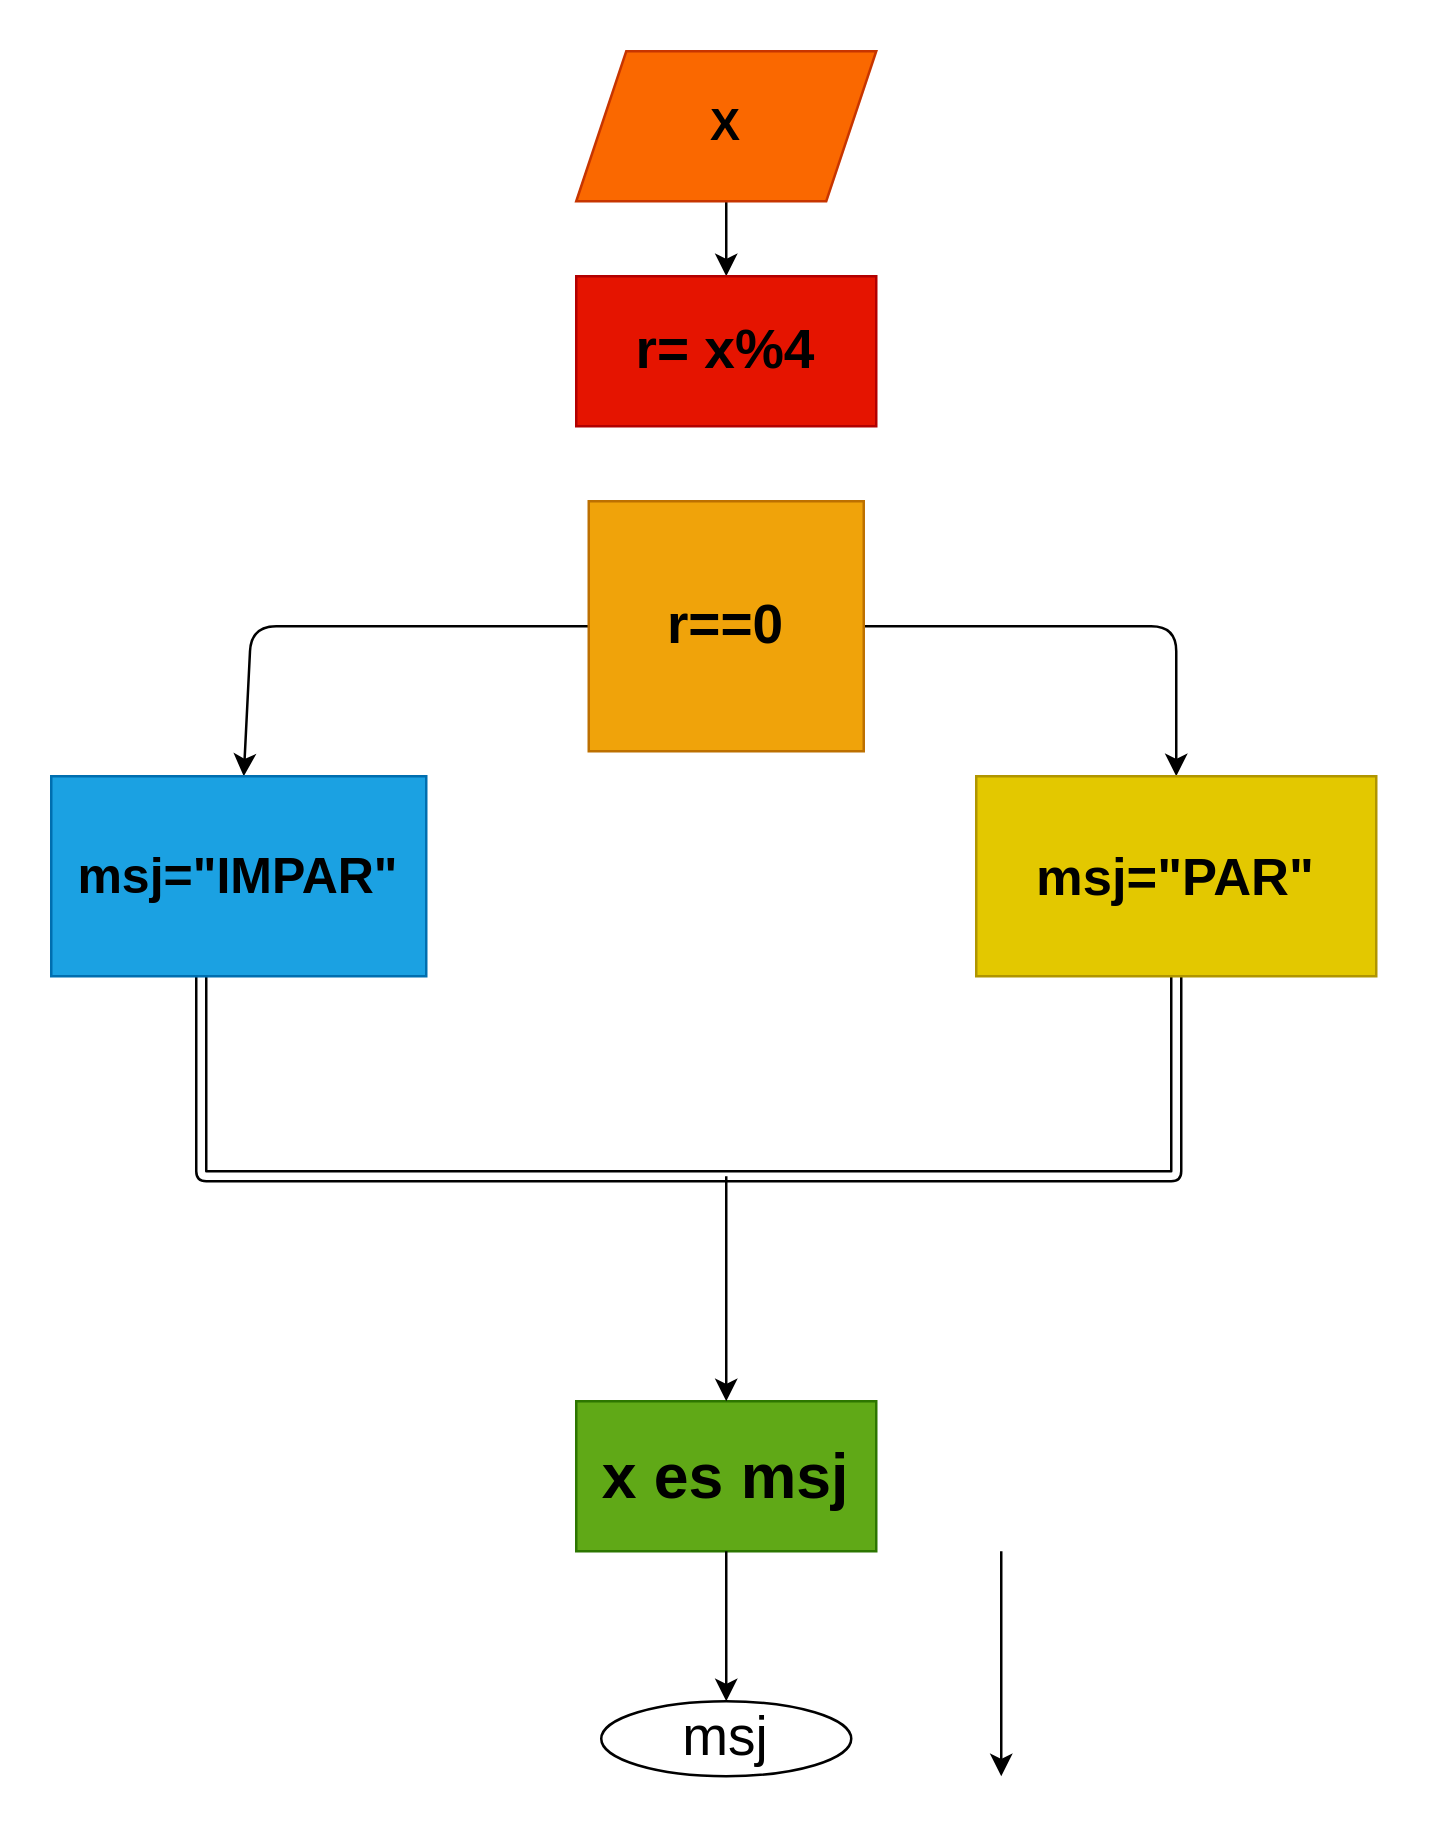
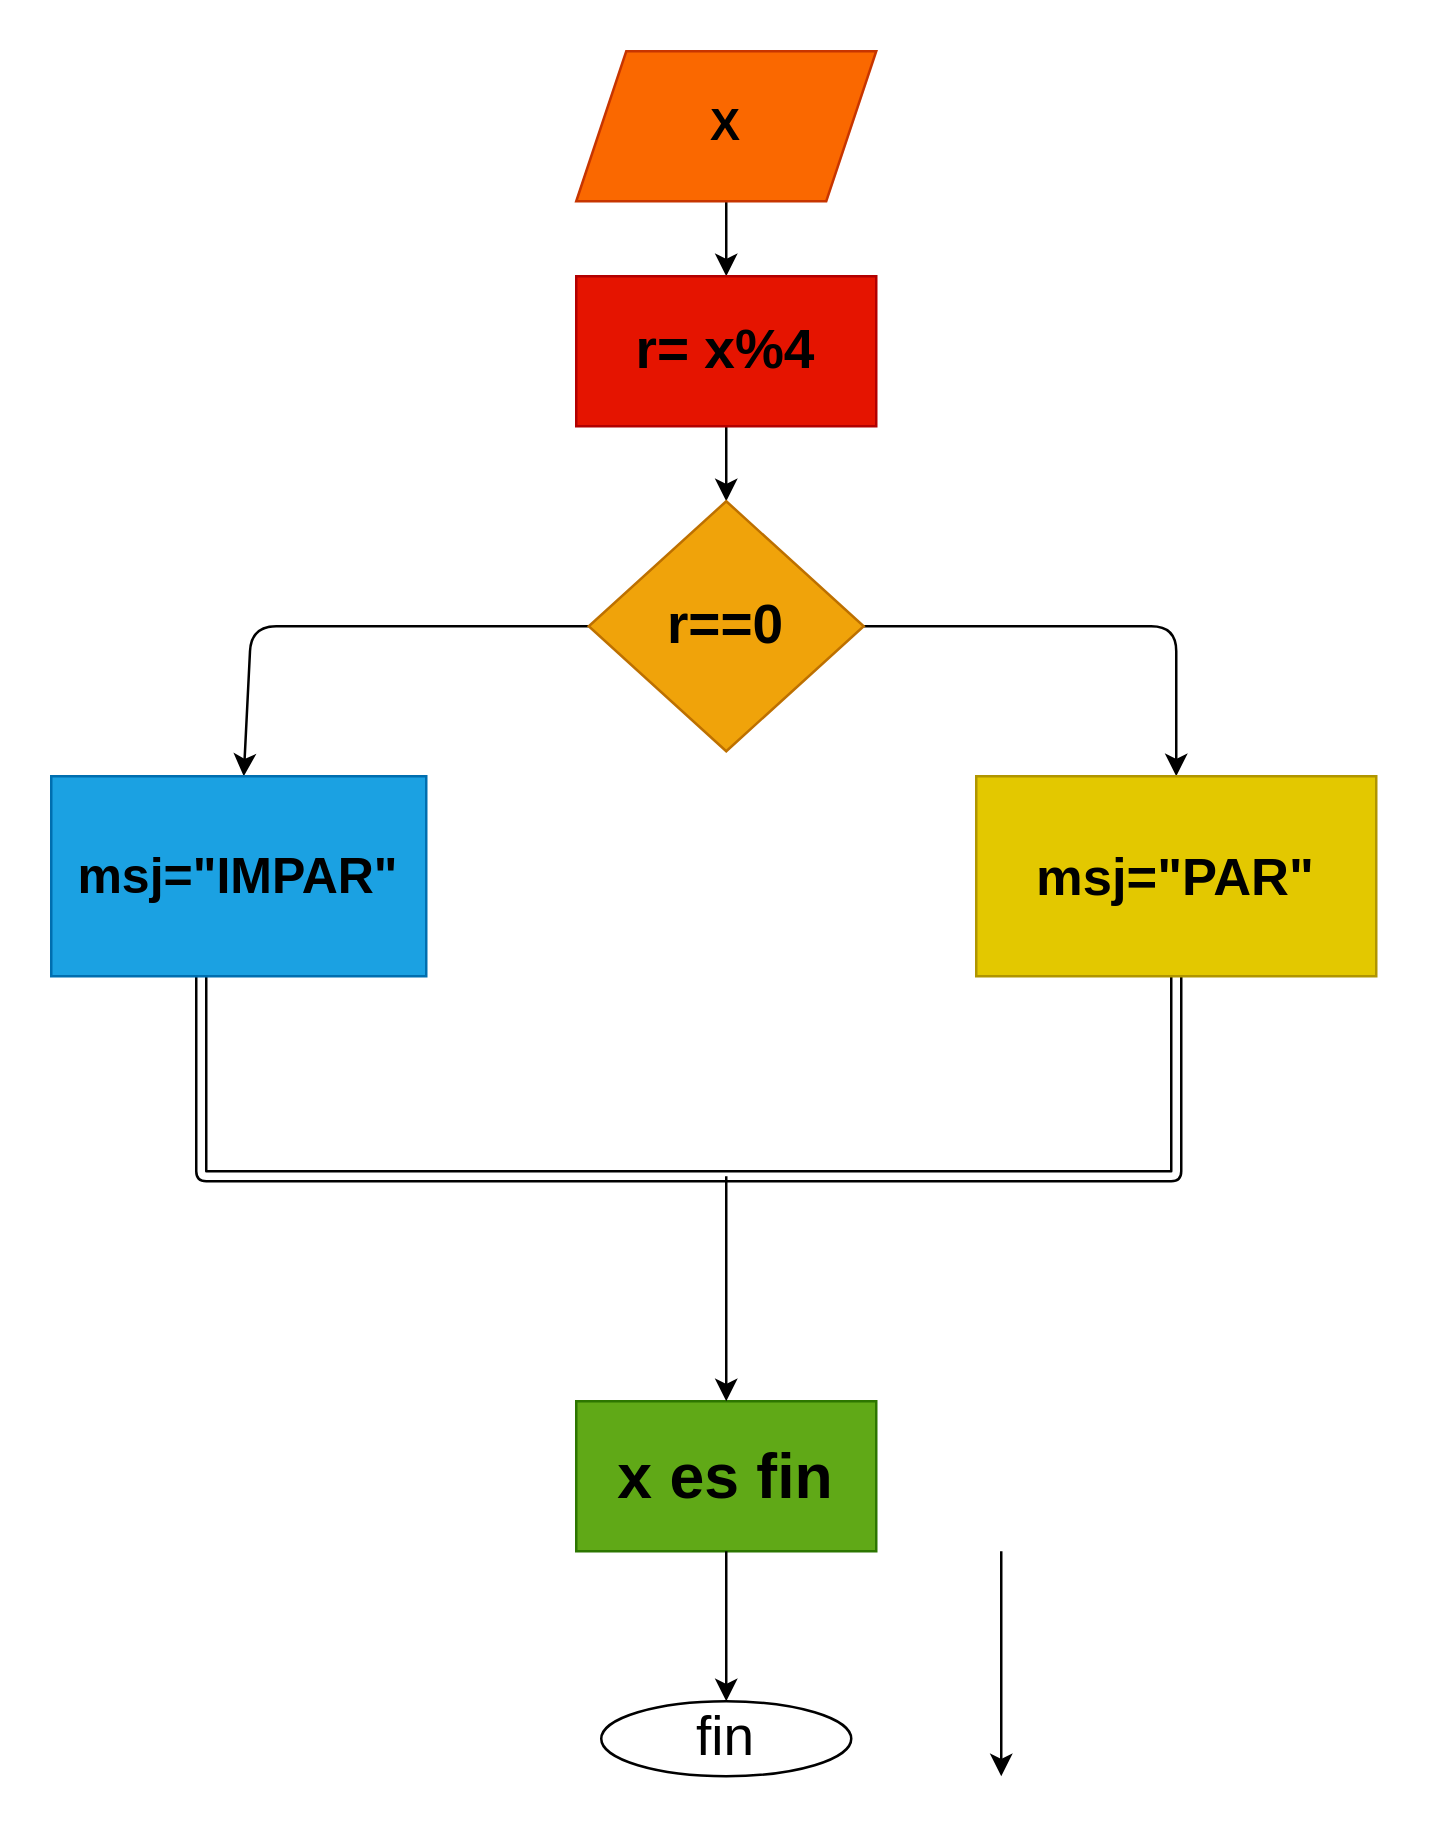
+ <mxCell id="4" value="" style="edgeStyle=none;html=1;fontSize=22;" edge="1" parent="1" source="5" target="8"><mxGeometry relative="1" as="geometry" /></mxCell>
- <mxCell id="8" value="&lt;b&gt;&lt;font style=&quot;font-size: 22px;&quot;&gt;r==0&lt;/font&gt;&lt;/b&gt;" style="whiteSpace=wrap;html=1;fontSize=18;fillColor=#f0a30a;fontColor=#000000;strokeColor=#BD7000;rounded=0;" vertex="1" parent="1"><mxGeometry x="235" y="200" width="110" height="100" as="geometry" /></mxCell>
+ <mxCell id="8" value="&lt;b&gt;&lt;font style=&quot;font-size: 22px;&quot;&gt;r==0&lt;/font&gt;&lt;/b&gt;" style="rhombus;whiteSpace=wrap;html=1;fontSize=18;fillColor=#f0a30a;fontColor=#000000;strokeColor=#BD7000;" vertex="1" parent="1"><mxGeometry x="235" y="200" width="110" height="100" as="geometry" /></mxCell>
- <mxCell id="12" value="&lt;b&gt;&lt;font color=&quot;#000000&quot; style=&quot;font-size: 25px;&quot;&gt;x es msj&lt;/font&gt;&lt;/b&gt;" style="rounded=0;whiteSpace=wrap;html=1;fontSize=22;fillColor=#60a917;fontColor=#ffffff;strokeColor=#2D7600;" vertex="1" parent="1"><mxGeometry x="230" y="560" width="120" height="60" as="geometry" /></mxCell>
+ <mxCell id="12" value="&lt;b&gt;&lt;font color=&quot;#000000&quot; style=&quot;font-size: 25px;&quot;&gt;x es fin&lt;/font&gt;&lt;/b&gt;" style="rounded=0;whiteSpace=wrap;html=1;fontSize=22;fillColor=#60a917;fontColor=#ffffff;strokeColor=#2D7600;" vertex="1" parent="1"><mxGeometry x="230" y="560" width="120" height="60" as="geometry" /></mxCell>
- <mxCell id="13" value="msj" style="ellipse;whiteSpace=wrap;html=1;fontSize=22;rounded=0;" vertex="1" parent="1"><mxGeometry x="240" y="680" width="100" height="30" as="geometry" /></mxCell>
+ <mxCell id="13" value="fin" style="ellipse;whiteSpace=wrap;html=1;fontSize=22;rounded=0;" vertex="1" parent="1"><mxGeometry x="240" y="680" width="100" height="30" as="geometry" /></mxCell>
